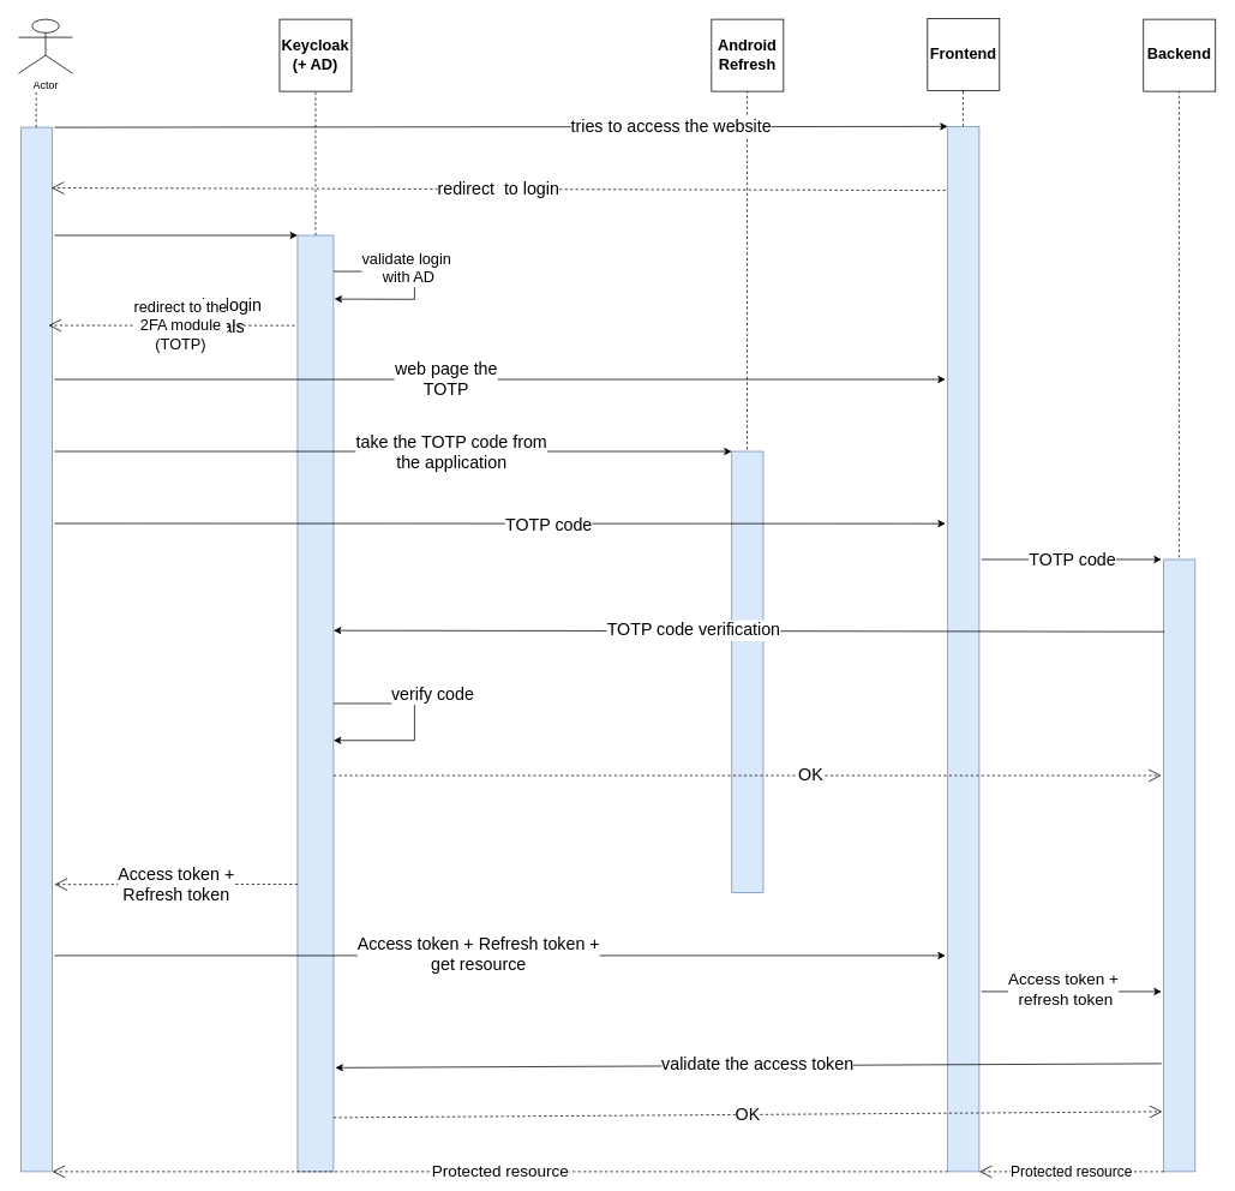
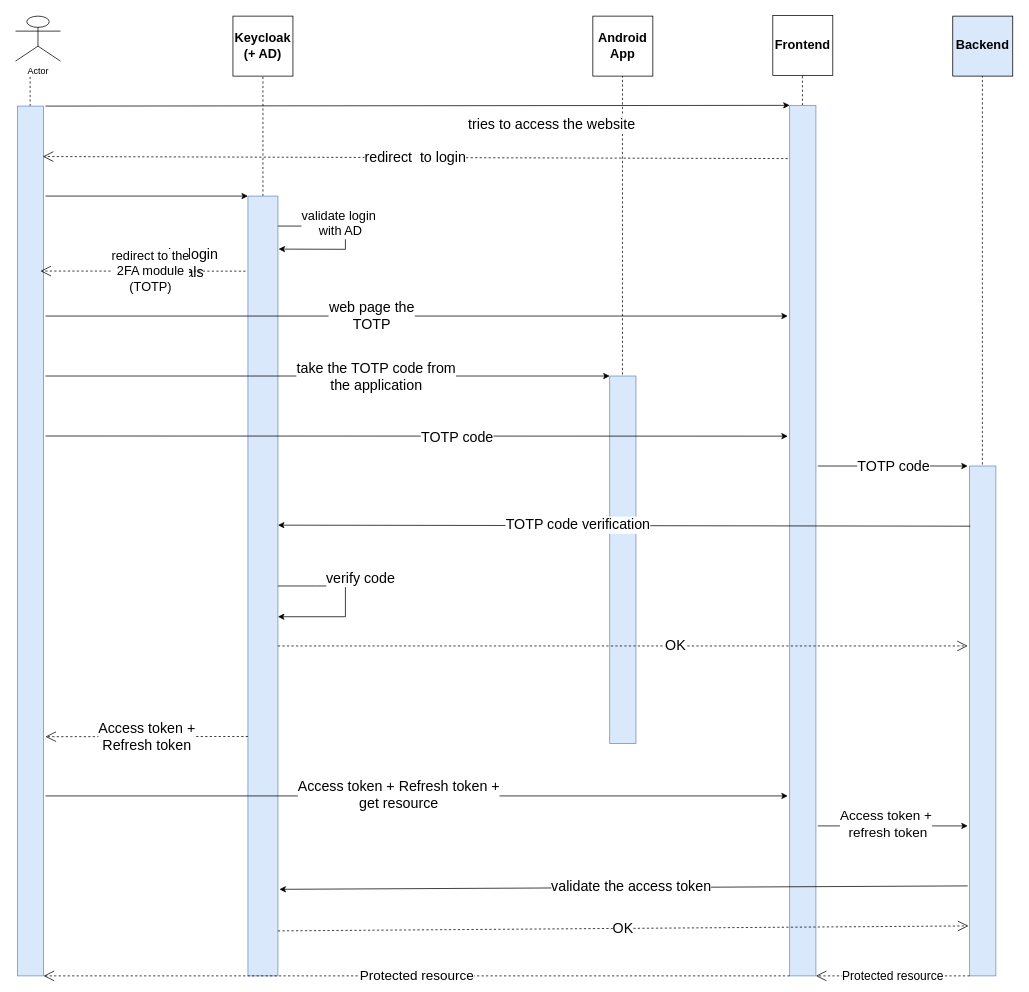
- <mxCell id="4" value="&lt;b style=&quot;border-color: var(--border-color); font-size: 17px;&quot;&gt;Android Refresh&lt;/b&gt;" style="whiteSpace=wrap;html=1;aspect=fixed;" vertex="1" parent="1"><mxGeometry x="790" y="21" width="80" height="80" as="geometry" /></mxCell>
+ <mxCell id="4" value="&lt;b style=&quot;border-color: var(--border-color); font-size: 17px;&quot;&gt;Android App&lt;/b&gt;" style="whiteSpace=wrap;html=1;aspect=fixed;" vertex="1" parent="1"><mxGeometry x="790" y="21" width="80" height="80" as="geometry" /></mxCell>
- <mxCell id="15" value="&lt;font style=&quot;font-size: 17px;&quot;&gt;&lt;b&gt;Backend&lt;/b&gt;&lt;/font&gt;" style="whiteSpace=wrap;html=1;aspect=fixed;" vertex="1" parent="1"><mxGeometry x="1270" y="21" width="80" height="80" as="geometry" /></mxCell>
+ <mxCell id="15" value="&lt;font style=&quot;font-size: 17px;&quot;&gt;&lt;b&gt;Backend&lt;/b&gt;&lt;/font&gt;" style="whiteSpace=wrap;html=1;aspect=fixed;fillColor=#dae8fc;" vertex="1" parent="1"><mxGeometry x="1270" y="21" width="80" height="80" as="geometry" /></mxCell>
- <mxCell id="19" value="&lt;font style=&quot;font-size: 19px;&quot;&gt;tries to access the website&lt;/font&gt;" style="text;html=1;align=center;verticalAlign=middle;resizable=0;points=[];autosize=1;strokeColor=none;fillColor=none;labelBackgroundColor=default;" vertex="1" parent="1"><mxGeometry x="620" y="121" width="250" height="40" as="geometry" /></mxCell>
+ <mxCell id="19" value="&lt;font style=&quot;font-size: 19px;&quot;&gt;tries to access the website&lt;/font&gt;" style="text;html=1;align=center;verticalAlign=middle;resizable=0;points=[];autosize=1;strokeColor=none;fillColor=none;labelBackgroundColor=default;" vertex="1" parent="1"><mxGeometry x="610" y="146" width="250" height="40" as="geometry" /></mxCell>
